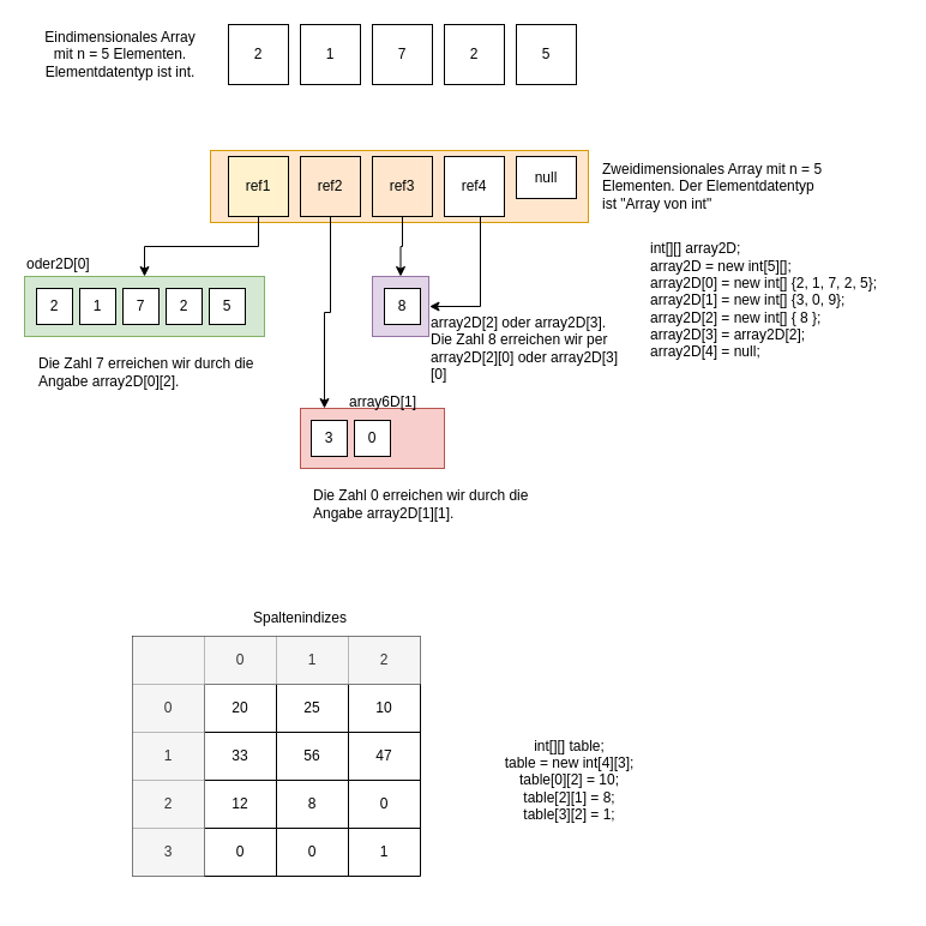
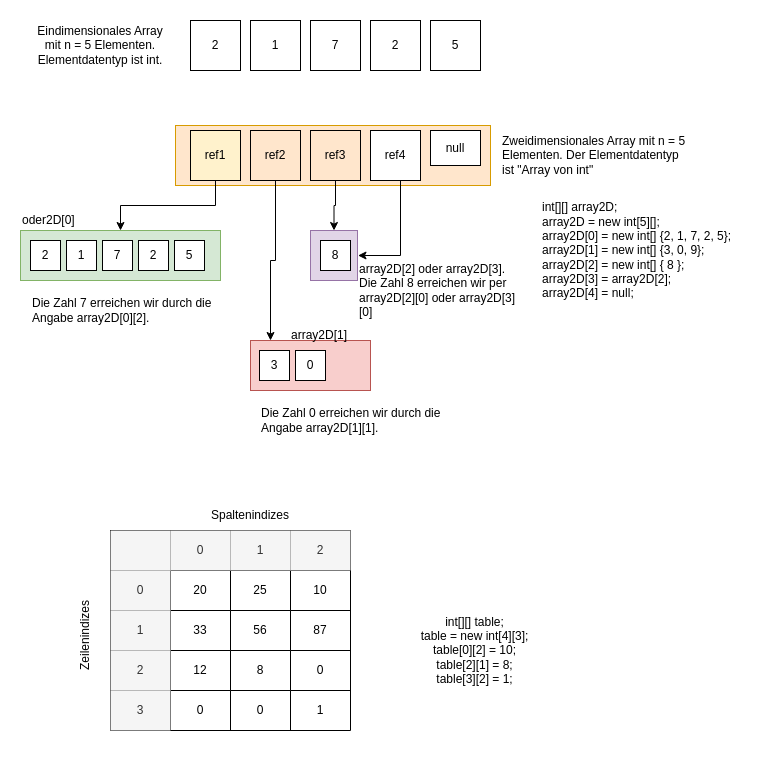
- <mxCell id="33" value="array6D[1]" style="text;html=1;align=left;verticalAlign=middle;whiteSpace=wrap;rounded=0;" vertex="1" parent="1"><mxGeometry x="289" y="320" width="70" height="30" as="geometry" /></mxCell>
+ <mxCell id="33" value="array2D[1]" style="text;html=1;align=left;verticalAlign=middle;whiteSpace=wrap;rounded=0;" vertex="1" parent="1"><mxGeometry x="289" y="320" width="70" height="30" as="geometry" /></mxCell>
- <mxCell id="52" value="47" style="shape=partialRectangle;html=1;whiteSpace=wrap;connectable=0;strokeColor=inherit;overflow=hidden;fillColor=none;top=0;left=0;bottom=0;right=0;pointerEvents=1;" vertex="1" parent="48"><mxGeometry x="180" width="60" height="40" as="geometry"><mxRectangle width="60" height="40" as="alternateBounds" /></mxGeometry></mxCell>
+ <mxCell id="52" value="87" style="shape=partialRectangle;html=1;whiteSpace=wrap;connectable=0;strokeColor=inherit;overflow=hidden;fillColor=none;top=0;left=0;bottom=0;right=0;pointerEvents=1;" vertex="1" parent="48"><mxGeometry x="180" width="60" height="40" as="geometry"><mxRectangle width="60" height="40" as="alternateBounds" /></mxGeometry></mxCell>
+ <mxCell id="64" value="Zeilenindizes" style="text;html=1;align=center;verticalAlign=middle;whiteSpace=wrap;rounded=0;direction=west;horizontal=0;" vertex="1" parent="1"><mxGeometry x="70" y="570" width="30" height="130" as="geometry" /></mxCell>
